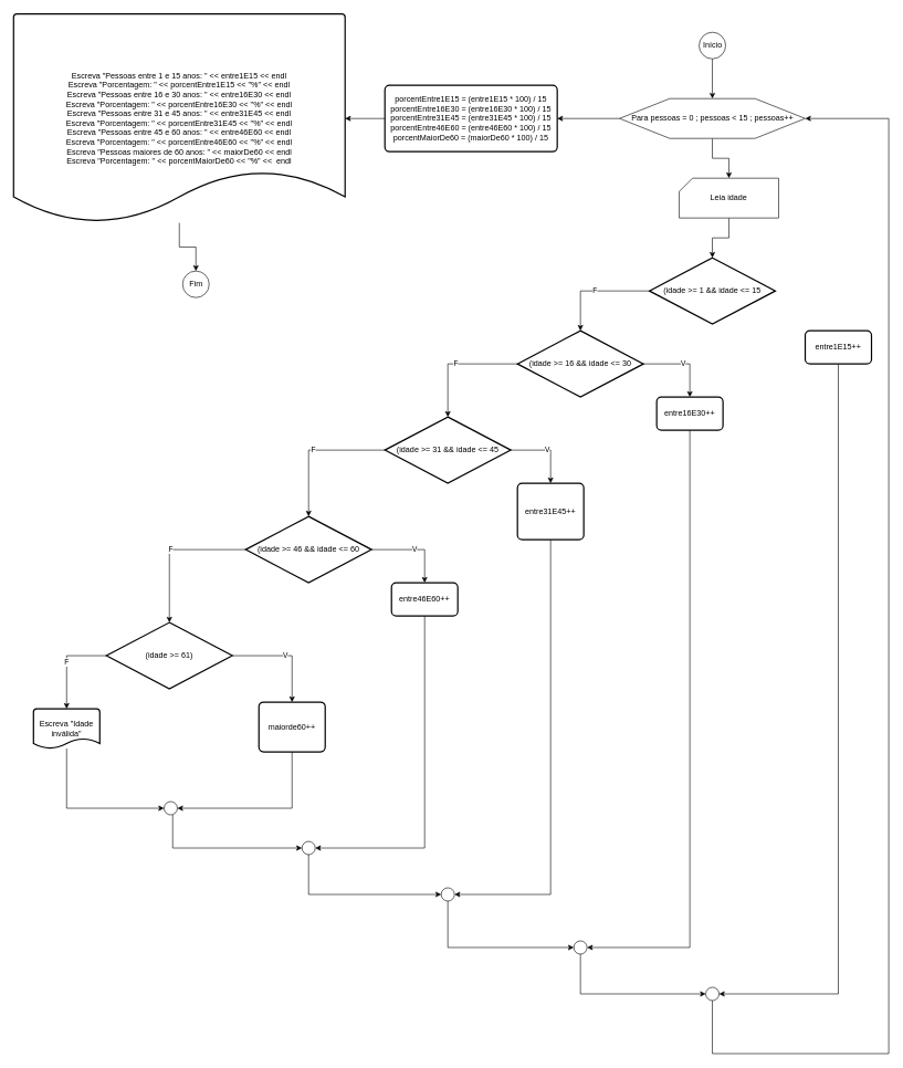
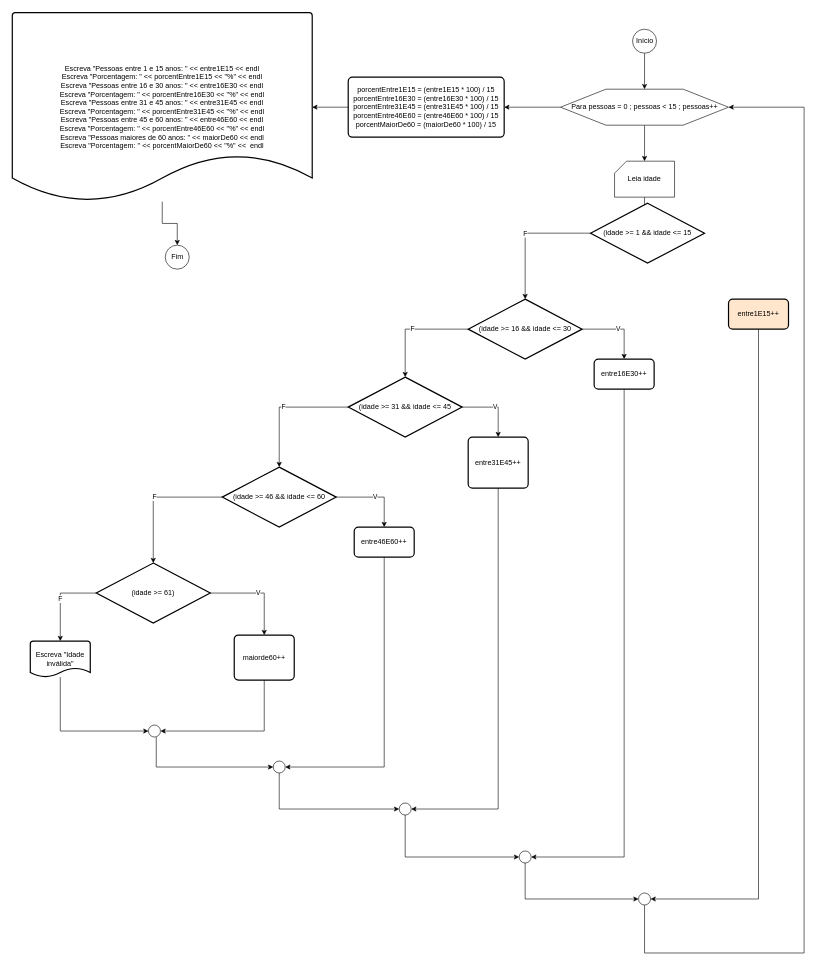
- <mxCell id="8" value="Leia idade" style="verticalLabelPosition=middle;verticalAlign=middle;html=1;shape=card;whiteSpace=wrap;size=20;arcSize=12;labelPosition=center;align=center;" parent="1" vertex="1"><mxGeometry x="1024" y="268" width="150" height="60" as="geometry" /></mxCell>
+ <mxCell id="8" value="Leia idade" style="verticalLabelPosition=middle;verticalAlign=middle;html=1;shape=card;whiteSpace=wrap;size=20;arcSize=12;labelPosition=center;align=center;" parent="1" vertex="1"><mxGeometry x="1024" y="268" width="100" height="60" as="geometry" /></mxCell>
- <mxCell id="10" value="(idade &amp;gt;= 1 &amp;amp;&amp;amp; idade &amp;lt;= 15" style="strokeWidth=2;html=1;shape=mxgraph.flowchart.decision;whiteSpace=wrap;" parent="1" vertex="1"><mxGeometry x="979" y="388" width="190" height="100" as="geometry" /></mxCell>
+ <mxCell id="10" value="(idade &amp;gt;= 1 &amp;amp;&amp;amp; idade &amp;lt;= 15" style="strokeWidth=2;html=1;shape=mxgraph.flowchart.decision;whiteSpace=wrap;" parent="1" vertex="1"><mxGeometry x="984" y="338" width="190" height="100" as="geometry" /></mxCell>
- <mxCell id="24" value="entre1E15++" style="rounded=1;whiteSpace=wrap;html=1;absoluteArcSize=1;arcSize=14;strokeWidth=2;" parent="1" vertex="1"><mxGeometry x="1214" y="498" width="100" height="50" as="geometry" /></mxCell>
+ <mxCell id="24" value="entre1E15++" style="rounded=1;whiteSpace=wrap;html=1;absoluteArcSize=1;arcSize=14;strokeWidth=2;fillColor=#ffe6cc;" parent="1" vertex="1"><mxGeometry x="1214" y="498" width="100" height="50" as="geometry" /></mxCell>
